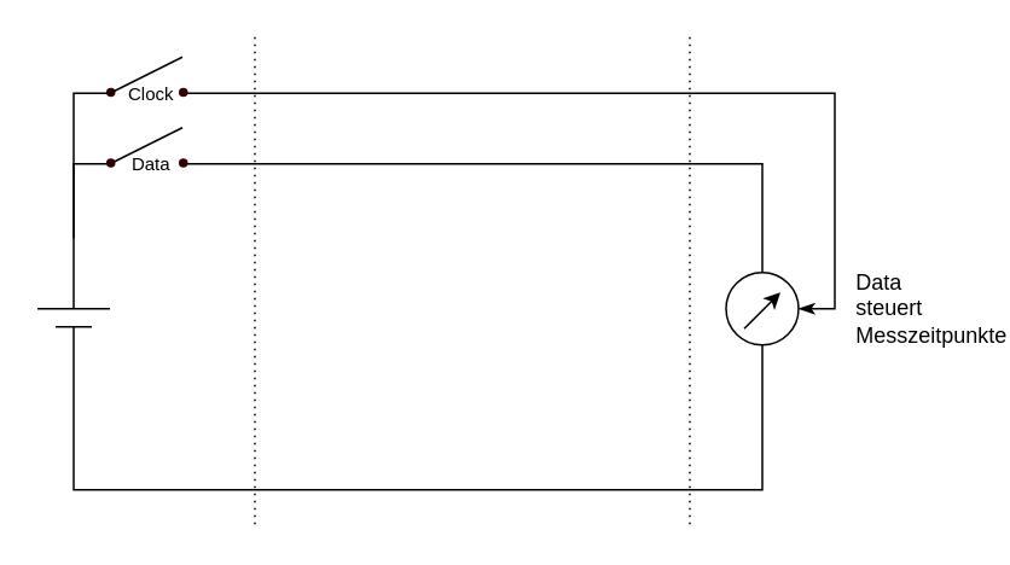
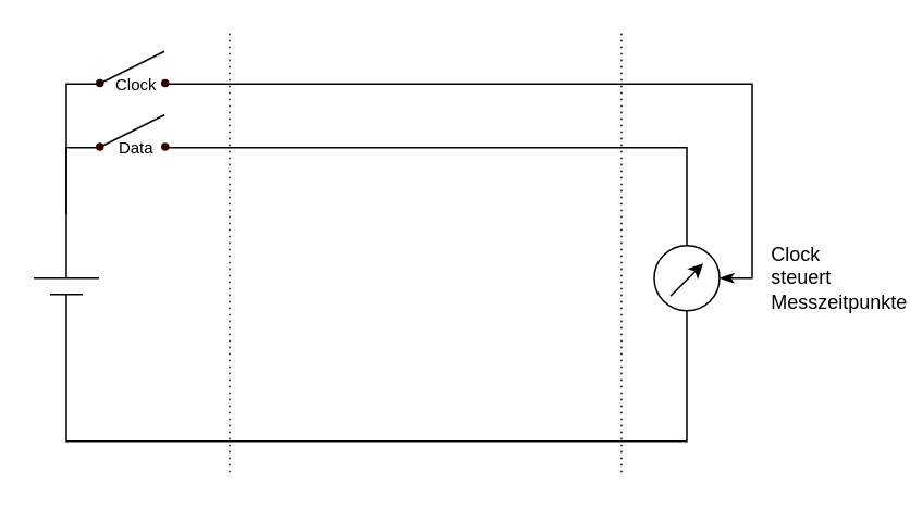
- <mxCell id="20" value="Data&lt;br&gt;steuert&lt;br&gt;Messzeitpunkte" style="text;html=1;strokeColor=none;fillColor=none;align=left;verticalAlign=middle;whiteSpace=wrap;rounded=0;" vertex="1" parent="2"><mxGeometry x="450" y="140" width="40" height="20" as="geometry" /></mxCell>
+ <mxCell id="20" value="Clock&lt;br&gt;steuert&lt;br&gt;Messzeitpunkte" style="text;html=1;strokeColor=none;fillColor=none;align=left;verticalAlign=middle;whiteSpace=wrap;rounded=0;" vertex="1" parent="2"><mxGeometry x="450" y="140" width="40" height="20" as="geometry" /></mxCell>
